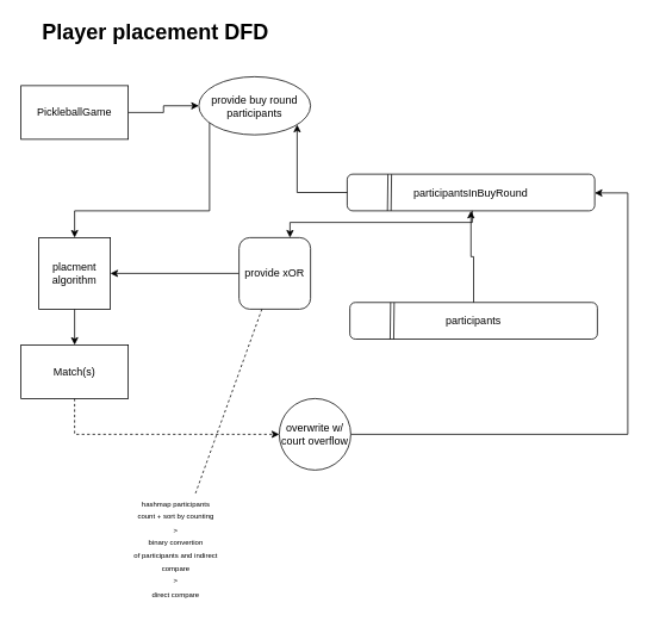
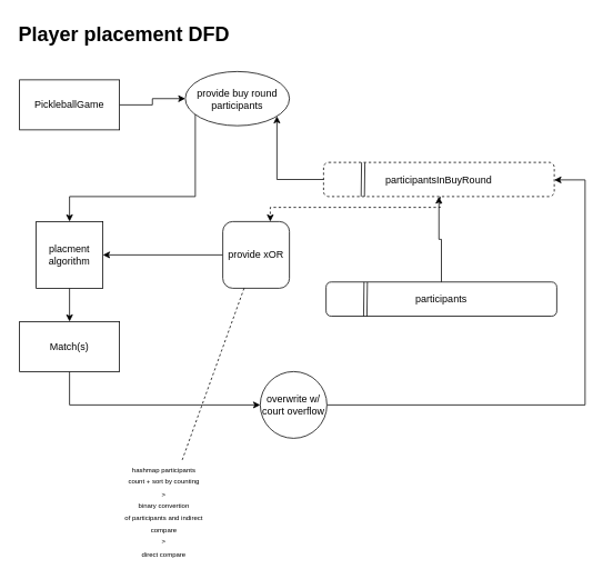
- <mxCell id="2" value="&lt;h1 style=&quot;margin-top: 0px;&quot;&gt;Player placement DFD&lt;/h1&gt;" style="text;html=1;whiteSpace=wrap;overflow=hidden;rounded=0;" parent="1" vertex="1"><mxGeometry x="45" y="15" width="360" height="50" as="geometry" /></mxCell>
+ <mxCell id="2" value="&lt;h1 style=&quot;margin-top: 0px;&quot;&gt;Player placement DFD&lt;/h1&gt;" style="text;html=1;whiteSpace=wrap;overflow=hidden;rounded=0;" parent="1" vertex="1"><mxGeometry x="20" y="20" width="360" height="50" as="geometry" /></mxCell>
- <mxCell id="13" value="participantsInBuyRound" style="rounded=1;whiteSpace=wrap;html=1;" vertex="1" parent="12"><mxGeometry width="277" height="41" as="geometry" /></mxCell>
+ <mxCell id="13" value="participantsInBuyRound" style="rounded=1;whiteSpace=wrap;html=1;dashed=1;" vertex="1" parent="12"><mxGeometry width="277" height="41" as="geometry" /></mxCell>
- <mxCell id="19" style="edgeStyle=orthogonalEdgeStyle;rounded=0;orthogonalLoop=1;jettySize=auto;html=1;" edge="1" parent="1" source="13" target="16"><mxGeometry relative="1" as="geometry"><Array as="points"><mxPoint x="528" y="248" /><mxPoint x="324" y="248" /><mxPoint x="324" y="302" /></Array></mxGeometry></mxCell>
+ <mxCell id="19" style="edgeStyle=orthogonalEdgeStyle;rounded=0;orthogonalLoop=1;jettySize=auto;html=1;dashed=1;" edge="1" parent="1" source="13" target="16"><mxGeometry relative="1" as="geometry"><Array as="points"><mxPoint x="528" y="248" /><mxPoint x="324" y="248" /><mxPoint x="324" y="302" /></Array></mxGeometry></mxCell>
- <mxCell id="5" style="edgeStyle=orthogonalEdgeStyle;rounded=0;orthogonalLoop=1;jettySize=auto;html=1;dashed=1;" edge="1" parent="1" source="6" target="21"><mxGeometry relative="1" as="geometry"><Array as="points"><mxPoint x="83" y="485" /></Array></mxGeometry></mxCell>
+ <mxCell id="5" style="edgeStyle=orthogonalEdgeStyle;rounded=0;orthogonalLoop=1;jettySize=auto;html=1;" edge="1" parent="1" source="6" target="21"><mxGeometry relative="1" as="geometry"><Array as="points"><mxPoint x="83" y="485" /></Array></mxGeometry></mxCell>
